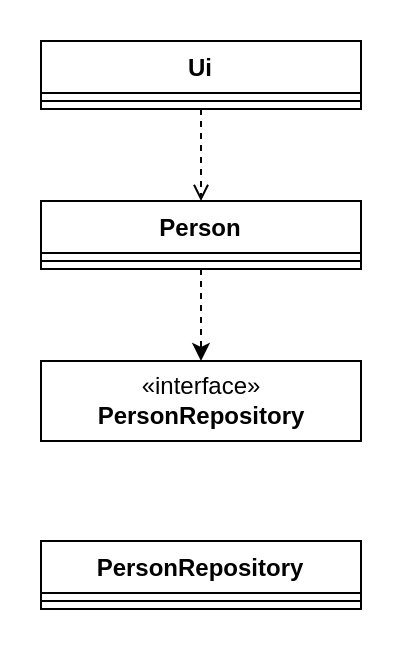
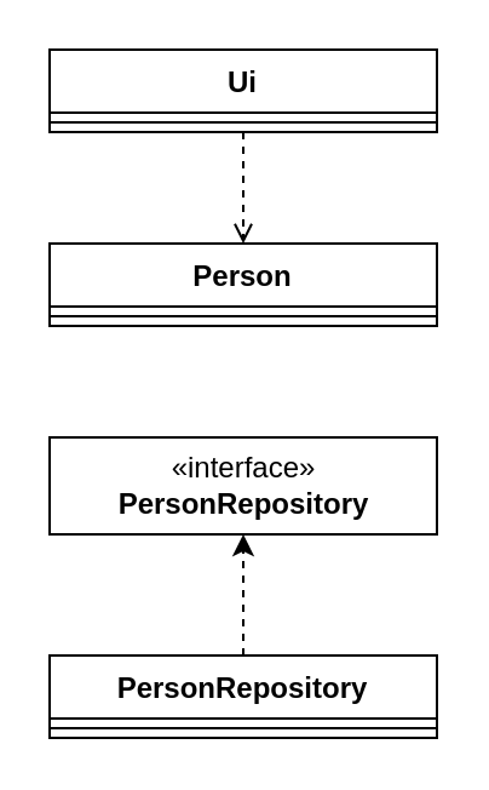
- <mxCell id="2" style="edgeStyle=orthogonalEdgeStyle;rounded=0;orthogonalLoop=1;jettySize=auto;html=1;entryX=0.5;entryY=0;entryDx=0;entryDy=0;dashed=1;" edge="1" parent="1" source="3" target="11"><mxGeometry relative="1" as="geometry" /></mxCell>
+ <mxCell id="8" style="edgeStyle=orthogonalEdgeStyle;rounded=0;orthogonalLoop=1;jettySize=auto;html=1;entryX=0.5;entryY=1;entryDx=0;entryDy=0;dashed=1;" edge="1" parent="1" source="9" target="11"><mxGeometry relative="1" as="geometry" /></mxCell>
